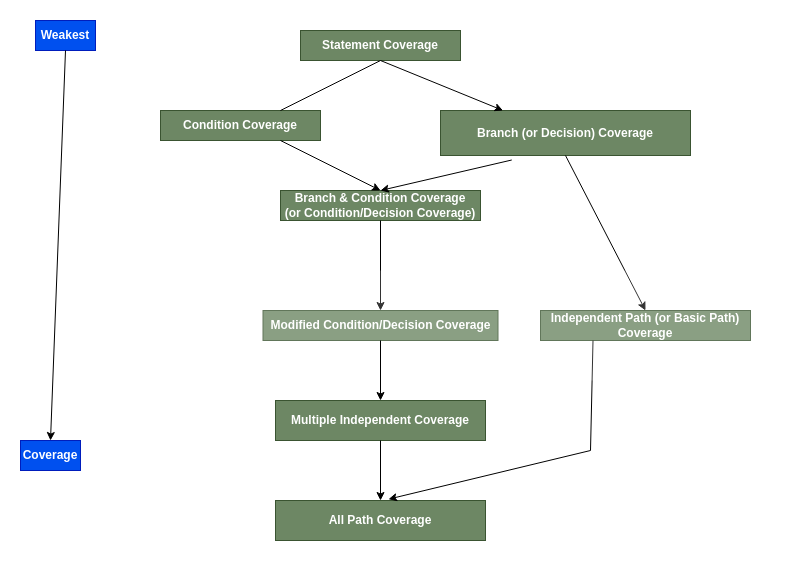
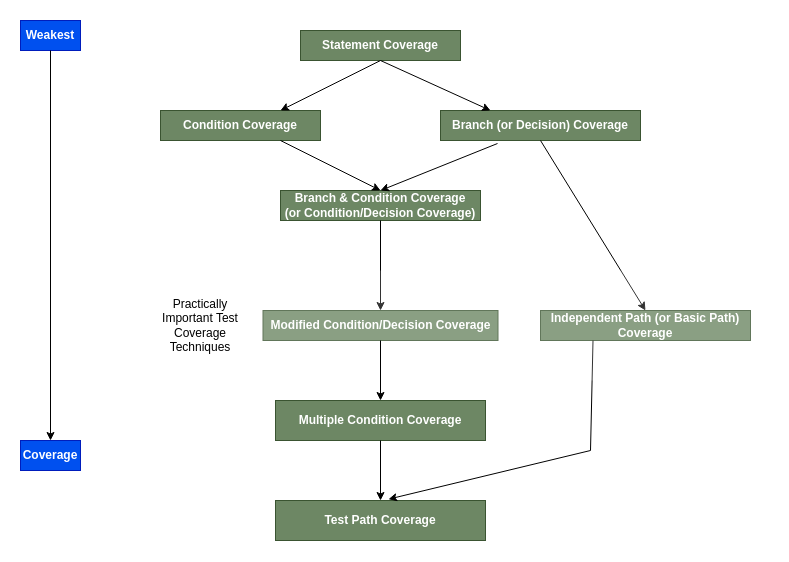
- <mxCell id="2" value="&lt;b&gt;Weakest&lt;/b&gt;" style="text;html=1;align=center;verticalAlign=middle;whiteSpace=wrap;rounded=0;fillColor=#0050ef;fontColor=#ffffff;strokeColor=#001DBC;" parent="1" vertex="1"><mxGeometry x="35" y="20" width="60" height="30" as="geometry" /></mxCell>
+ <mxCell id="2" value="&lt;b&gt;Weakest&lt;/b&gt;" style="text;html=1;align=center;verticalAlign=middle;whiteSpace=wrap;rounded=0;fillColor=#0050ef;fontColor=#ffffff;strokeColor=#001DBC;" parent="1" vertex="1"><mxGeometry x="20" y="20" width="60" height="30" as="geometry" /></mxCell>
- <mxCell id="9" value="" style="endArrow=none;html=1;rounded=0;exitX=0.5;exitY=1;exitDx=0;exitDy=0;entryX=0.75;entryY=0;entryDx=0;entryDy=0;" parent="1" source="4" target="5" edge="1"><mxGeometry width="50" height="50" relative="1" as="geometry"><mxPoint x="330" y="390" as="sourcePoint" /><mxPoint x="380" y="340" as="targetPoint" /></mxGeometry></mxCell>
+ <mxCell id="9" value="" style="endArrow=classic;html=1;rounded=0;exitX=0.5;exitY=1;exitDx=0;exitDy=0;entryX=0.75;entryY=0;entryDx=0;entryDy=0;" parent="1" source="4" target="5" edge="1"><mxGeometry width="50" height="50" relative="1" as="geometry"><mxPoint x="330" y="390" as="sourcePoint" /><mxPoint x="380" y="340" as="targetPoint" /></mxGeometry></mxCell>
- <mxCell id="6" value="&lt;b&gt;Branch (or Decision) Coverage&lt;/b&gt;" style="text;html=1;align=center;verticalAlign=middle;whiteSpace=wrap;rounded=0;fillColor=#6d8764;fontColor=#ffffff;strokeColor=#3A5431;" parent="1" vertex="1"><mxGeometry x="440" y="110" width="250" height="45" as="geometry" /></mxCell>
+ <mxCell id="6" value="&lt;b&gt;Branch (or Decision) Coverage&lt;/b&gt;" style="text;html=1;align=center;verticalAlign=middle;whiteSpace=wrap;rounded=0;fillColor=#6d8764;fontColor=#ffffff;strokeColor=#3A5431;" parent="1" vertex="1"><mxGeometry x="440" y="110" width="200" height="30" as="geometry" /></mxCell>
+ <mxCell id="20" value="Practically Important Test Coverage Techniques" style="text;html=1;align=center;verticalAlign=middle;whiteSpace=wrap;rounded=0;" parent="1" vertex="1"><mxGeometry x="160" y="310" width="80" height="30" as="geometry" /></mxCell>
- <mxCell id="21" value="&lt;b&gt;Multiple Independent Coverage&lt;/b&gt;" style="text;html=1;align=center;verticalAlign=middle;whiteSpace=wrap;rounded=0;fillColor=#6d8764;fontColor=#ffffff;strokeColor=#3A5431;" parent="1" vertex="1"><mxGeometry x="275" y="400" width="210" height="40" as="geometry" /></mxCell>
+ <mxCell id="21" value="&lt;b&gt;Multiple Condition Coverage&lt;/b&gt;" style="text;html=1;align=center;verticalAlign=middle;whiteSpace=wrap;rounded=0;fillColor=#6d8764;fontColor=#ffffff;strokeColor=#3A5431;" parent="1" vertex="1"><mxGeometry x="275" y="400" width="210" height="40" as="geometry" /></mxCell>
- <mxCell id="15" value="&lt;b&gt;All Path Coverage&lt;/b&gt;" style="text;html=1;align=center;verticalAlign=middle;whiteSpace=wrap;rounded=0;fillColor=#6d8764;fontColor=#ffffff;strokeColor=#3A5431;" parent="1" vertex="1"><mxGeometry x="275" y="500" width="210" height="40" as="geometry" /></mxCell>
+ <mxCell id="15" value="&lt;b&gt;Test Path Coverage&lt;/b&gt;" style="text;html=1;align=center;verticalAlign=middle;whiteSpace=wrap;rounded=0;fillColor=#6d8764;fontColor=#ffffff;strokeColor=#3A5431;" parent="1" vertex="1"><mxGeometry x="275" y="500" width="210" height="40" as="geometry" /></mxCell>
